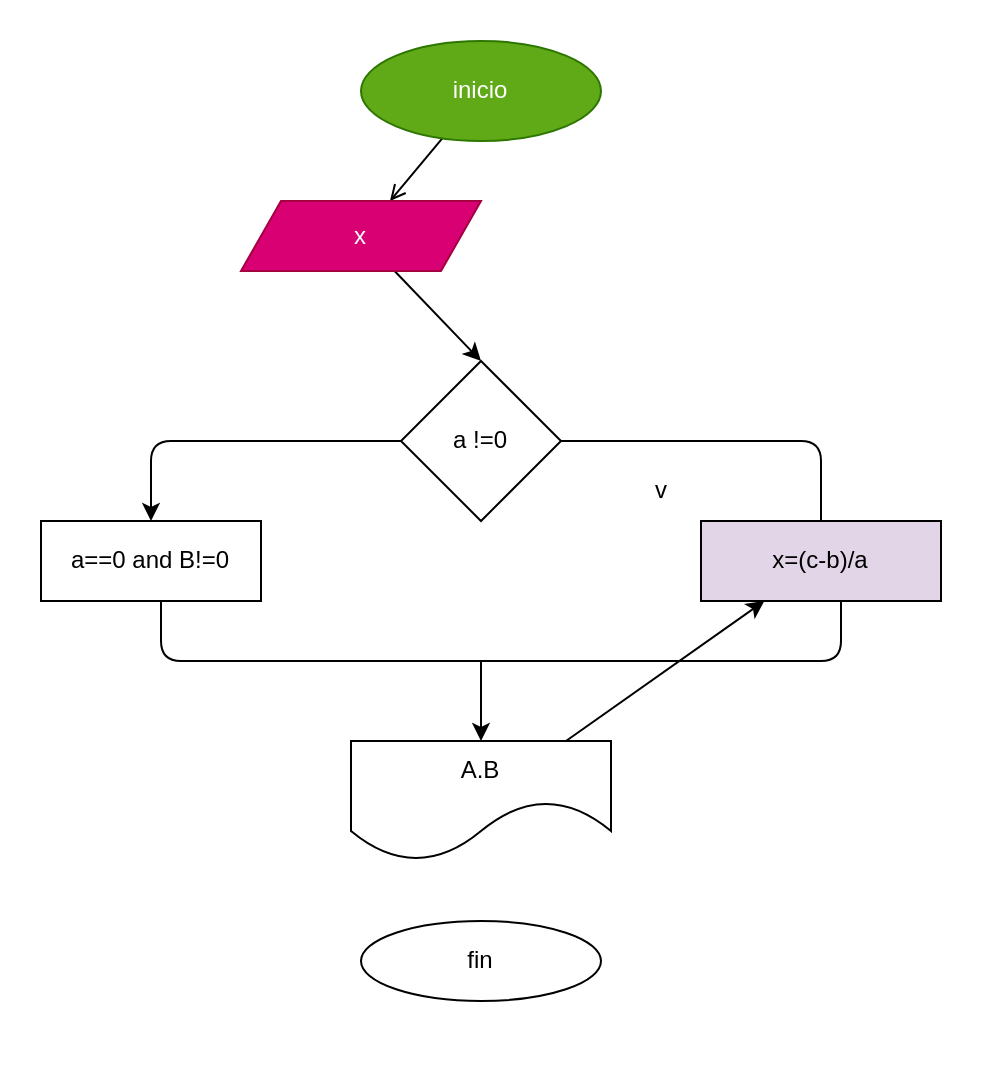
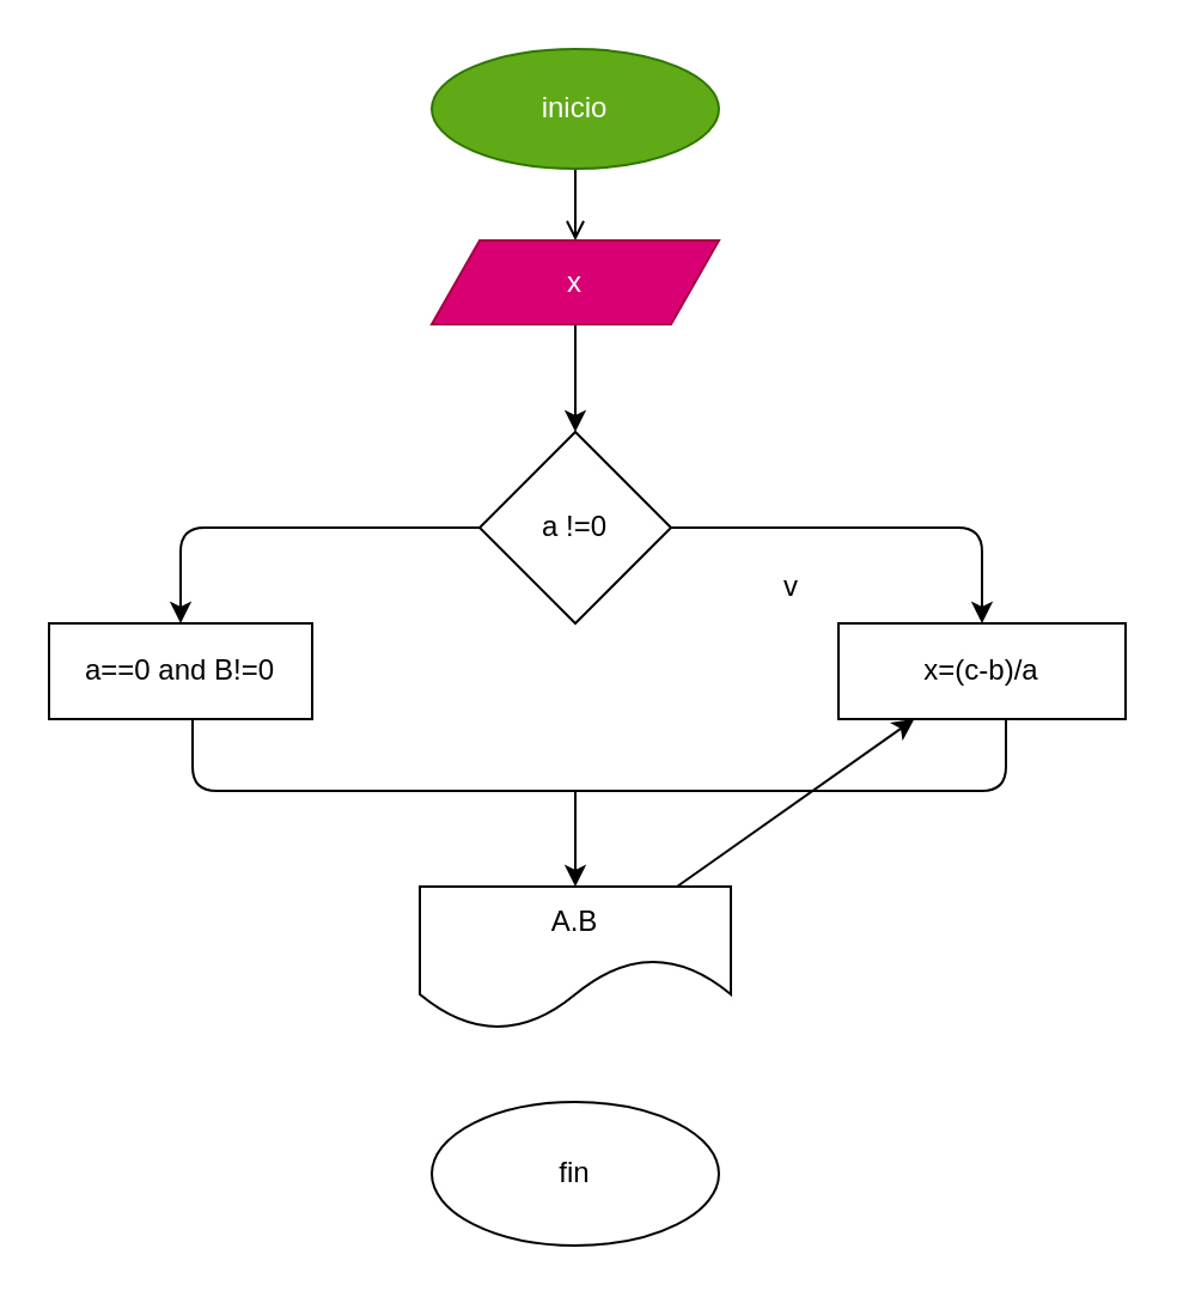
- <mxCell id="5" value="x&lt;br&gt;" style="shape=parallelogram;perimeter=parallelogramPerimeter;whiteSpace=wrap;html=1;fixedSize=1;fillColor=#d80073;fontColor=#ffffff;strokeColor=#A50040;" parent="1" vertex="1"><mxGeometry x="120" y="100" width="120" height="35" as="geometry" /></mxCell>
+ <mxCell id="5" value="x&lt;br&gt;" style="shape=parallelogram;perimeter=parallelogramPerimeter;whiteSpace=wrap;html=1;fixedSize=1;fillColor=#d80073;fontColor=#ffffff;strokeColor=#A50040;" parent="1" vertex="1"><mxGeometry x="180" y="100" width="120" height="35" as="geometry" /></mxCell>
- <mxCell id="6" value="" style="edgeStyle=none;html=1;endArrow=none;" edge="1" parent="1" source="8" target="9"><mxGeometry relative="1" as="geometry"><Array as="points"><mxPoint x="410" y="220" /></Array></mxGeometry></mxCell>
+ <mxCell id="6" value="" style="edgeStyle=none;html=1;" edge="1" parent="1" source="8" target="9"><mxGeometry relative="1" as="geometry"><Array as="points"><mxPoint x="410" y="220" /></Array></mxGeometry></mxCell>
- <mxCell id="9" value="x=(c-b)/a" style="whiteSpace=wrap;html=1;fillColor=#e1d5e7;" vertex="1" parent="1"><mxGeometry x="350" y="260" width="120" height="40" as="geometry" /></mxCell>
+ <mxCell id="9" value="x=(c-b)/a" style="whiteSpace=wrap;html=1;" vertex="1" parent="1"><mxGeometry x="350" y="260" width="120" height="40" as="geometry" /></mxCell>
- <mxCell id="17" value="fin" style="ellipse;whiteSpace=wrap;html=1;" vertex="1" parent="1"><mxGeometry x="180" y="460" width="120" height="40" as="geometry" /></mxCell>
+ <mxCell id="17" value="fin" style="ellipse;whiteSpace=wrap;html=1;" vertex="1" parent="1"><mxGeometry x="180" y="460" width="120" height="60" as="geometry" /></mxCell>
